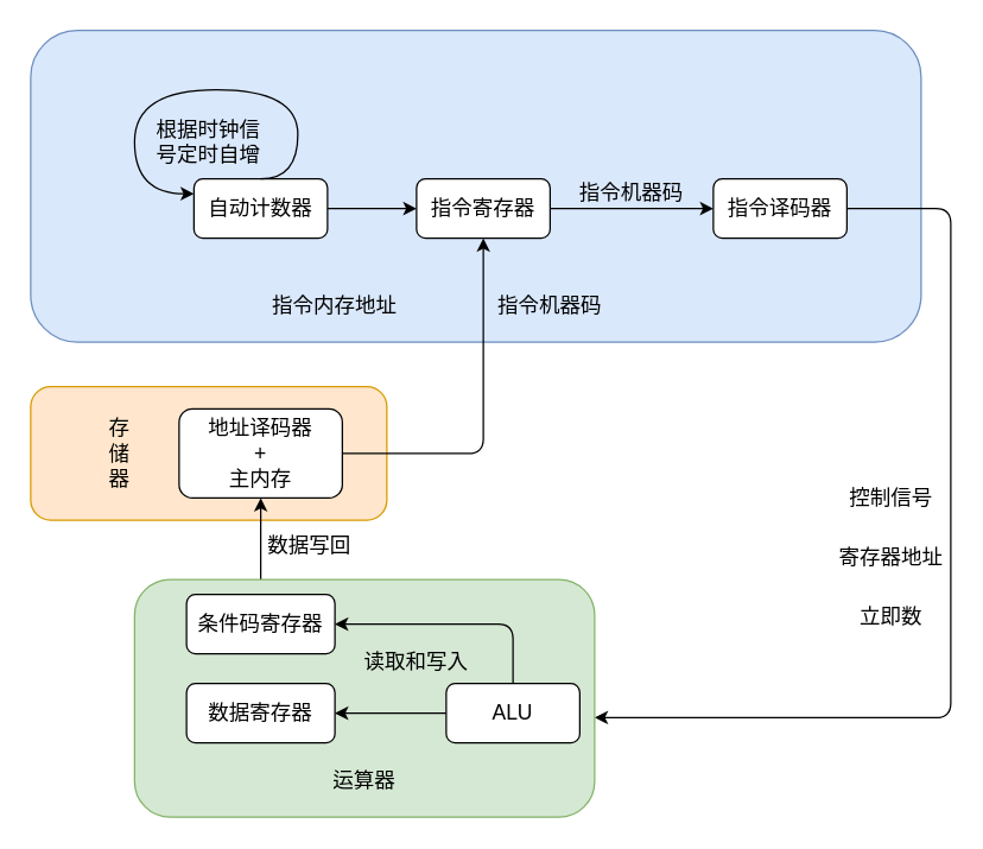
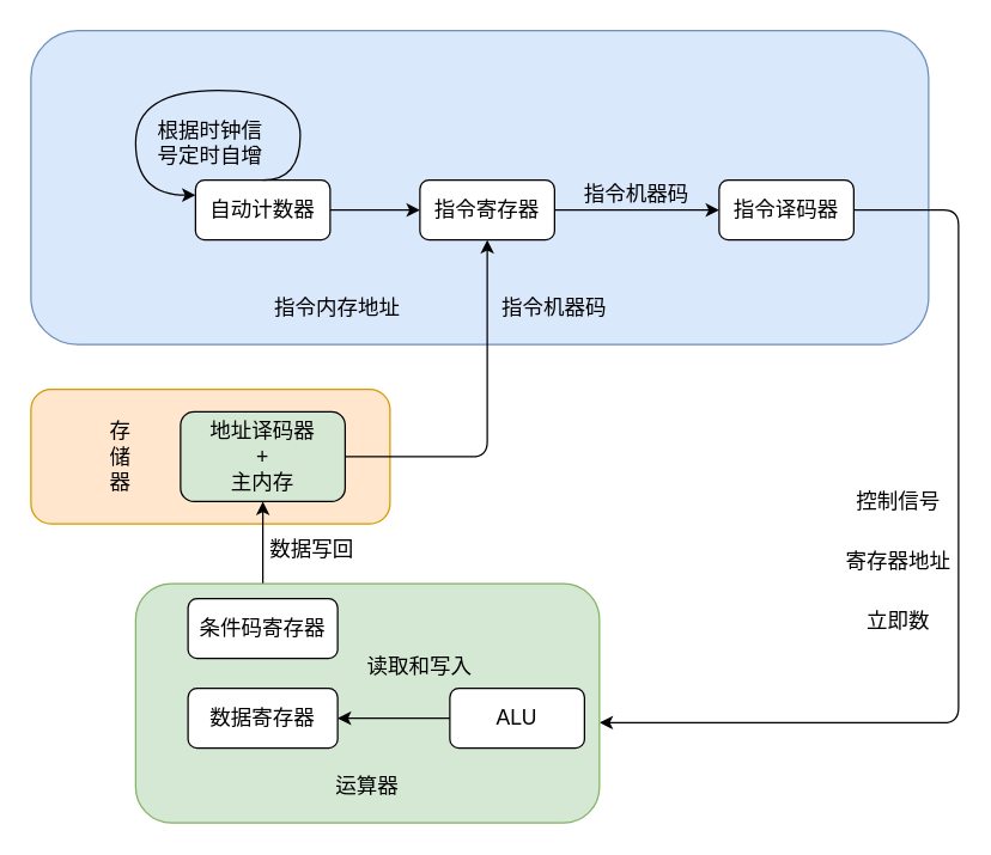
- <mxCell id="13" value="地址译码器&lt;br&gt;+&lt;br&gt;主内存" style="rounded=1;whiteSpace=wrap;html=1;fontSize=14;" vertex="1" parent="1"><mxGeometry x="120" y="275" width="110" height="60" as="geometry" /></mxCell>
+ <mxCell id="13" value="地址译码器&lt;br&gt;+&lt;br&gt;主内存" style="rounded=1;whiteSpace=wrap;html=1;fontSize=14;fillColor=#d5e8d4;" vertex="1" parent="1"><mxGeometry x="120" y="275" width="110" height="60" as="geometry" /></mxCell>
- <mxCell id="20" style="edgeStyle=orthogonalEdgeStyle;rounded=1;orthogonalLoop=1;jettySize=auto;html=1;entryX=1;entryY=0.5;entryDx=0;entryDy=0;fontSize=14;" edge="1" parent="1" source="22" target="18"><mxGeometry relative="1" as="geometry"><Array as="points"><mxPoint x="345" y="420" /></Array></mxGeometry></mxCell>
